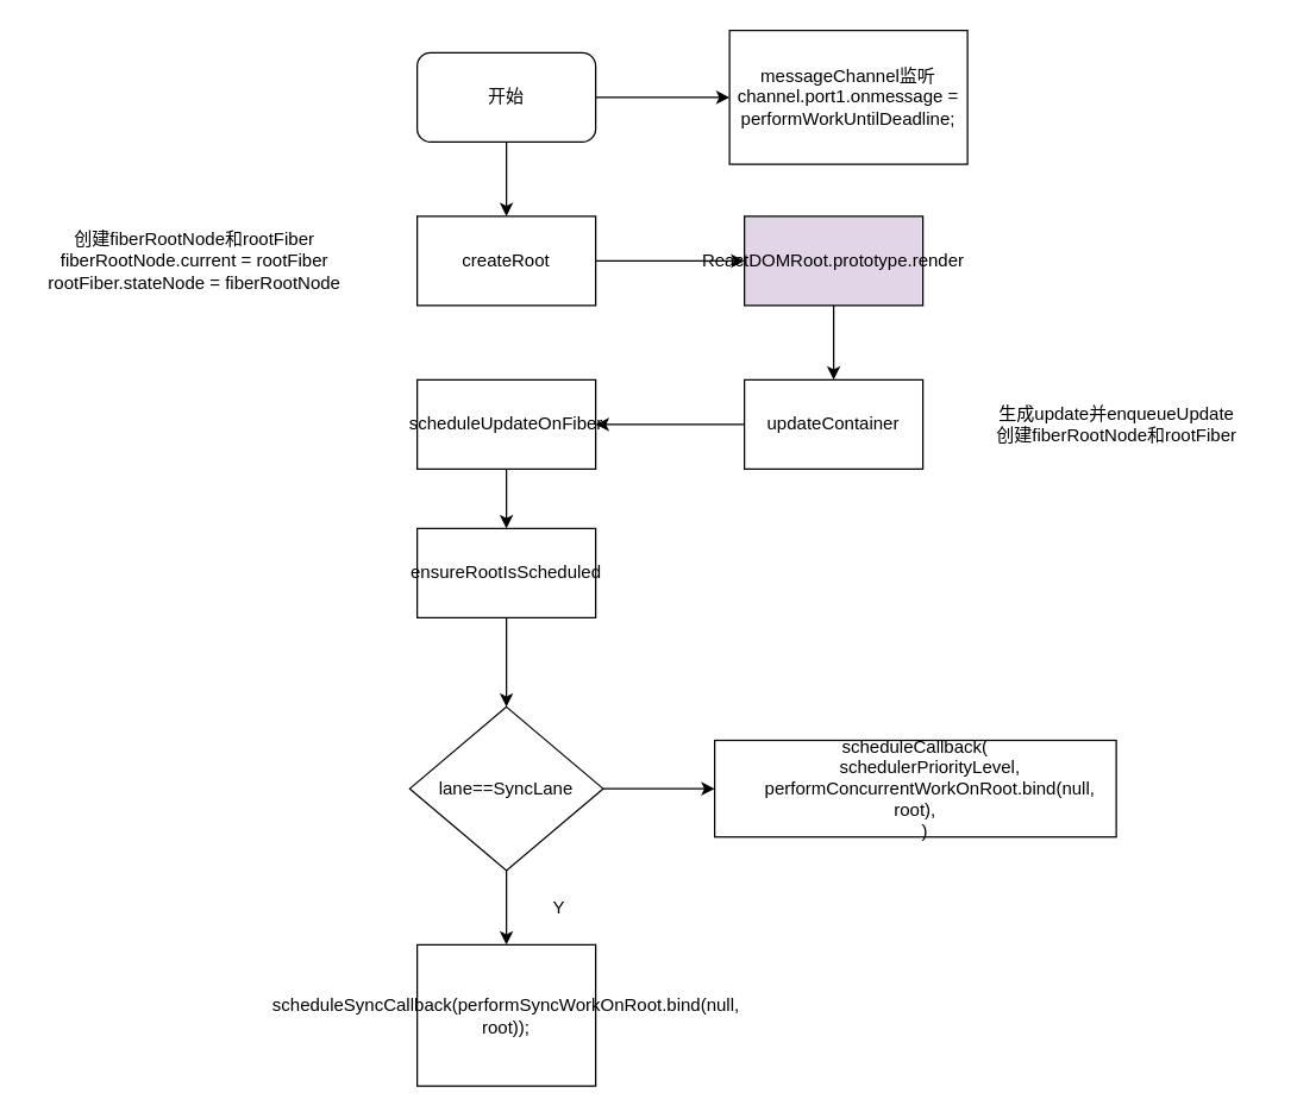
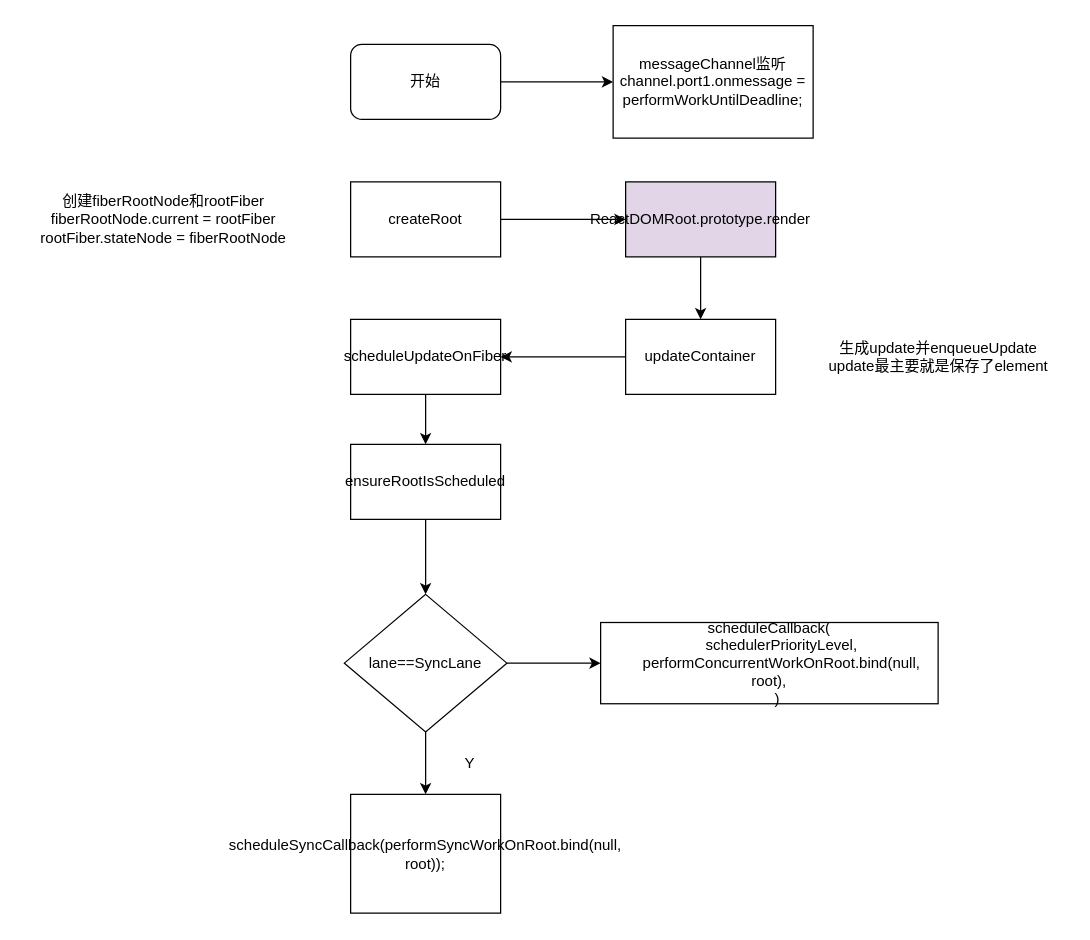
- <mxCell id="3" value="" style="edgeStyle=orthogonalEdgeStyle;rounded=0;orthogonalLoop=1;jettySize=auto;html=1;" edge="1" parent="1" source="4" target="7"><mxGeometry relative="1" as="geometry" /></mxCell>
- <mxCell id="13" value="生成update并enqueueUpdate&lt;br&gt;创建fiberRootNode和rootFiber" style="text;html=1;align=center;verticalAlign=middle;resizable=0;points=[];autosize=1;strokeColor=none;fillColor=none;" vertex="1" parent="1"><mxGeometry x="650" y="265" width="200" height="40" as="geometry" /></mxCell>
+ <mxCell id="13" value="生成update并enqueueUpdate&lt;br&gt;update最主要就是保存了element" style="text;html=1;align=center;verticalAlign=middle;resizable=0;points=[];autosize=1;strokeColor=none;fillColor=none;" vertex="1" parent="1"><mxGeometry x="650" y="265" width="200" height="40" as="geometry" /></mxCell>
